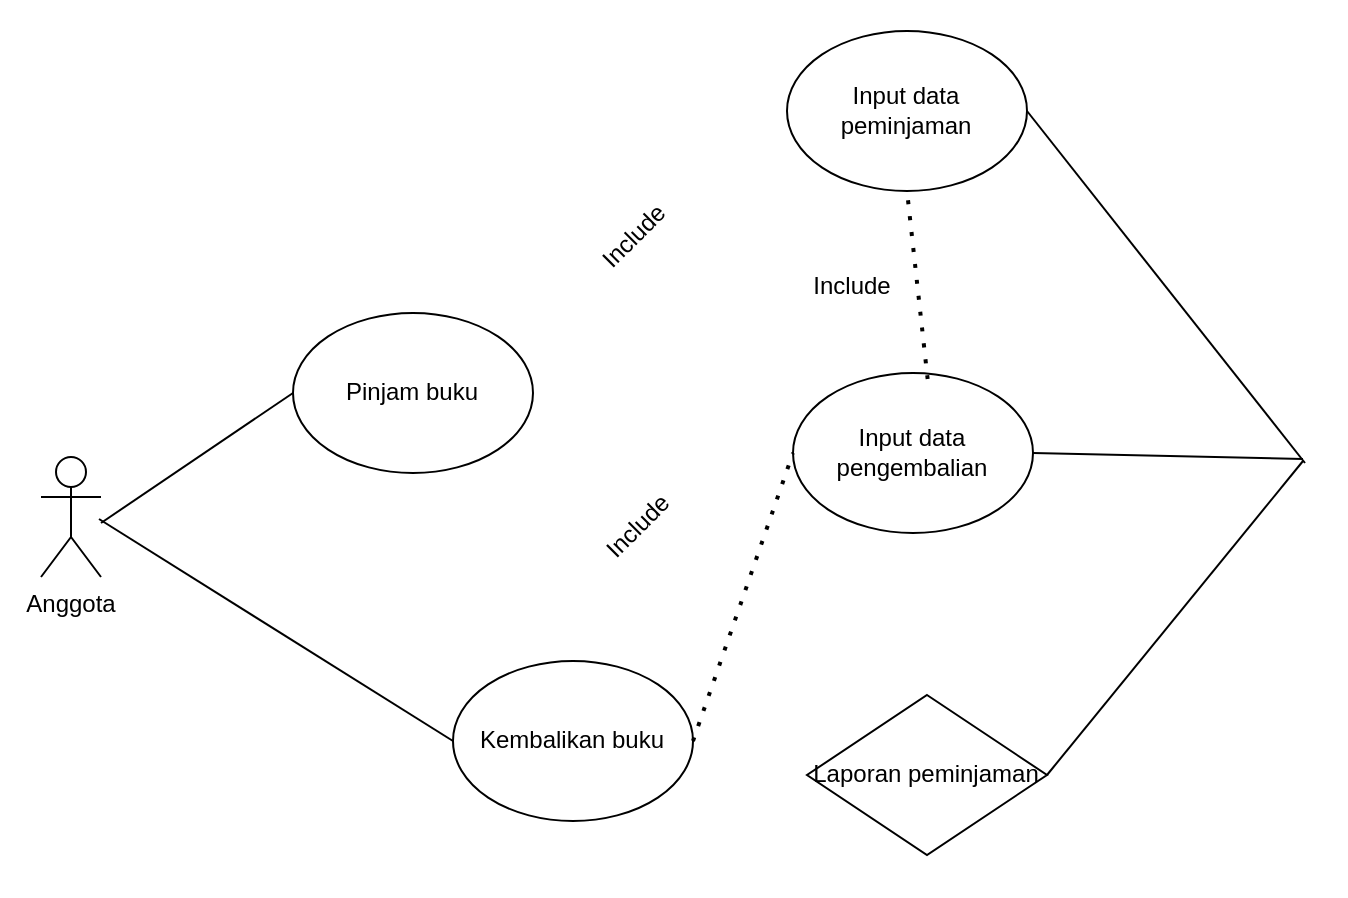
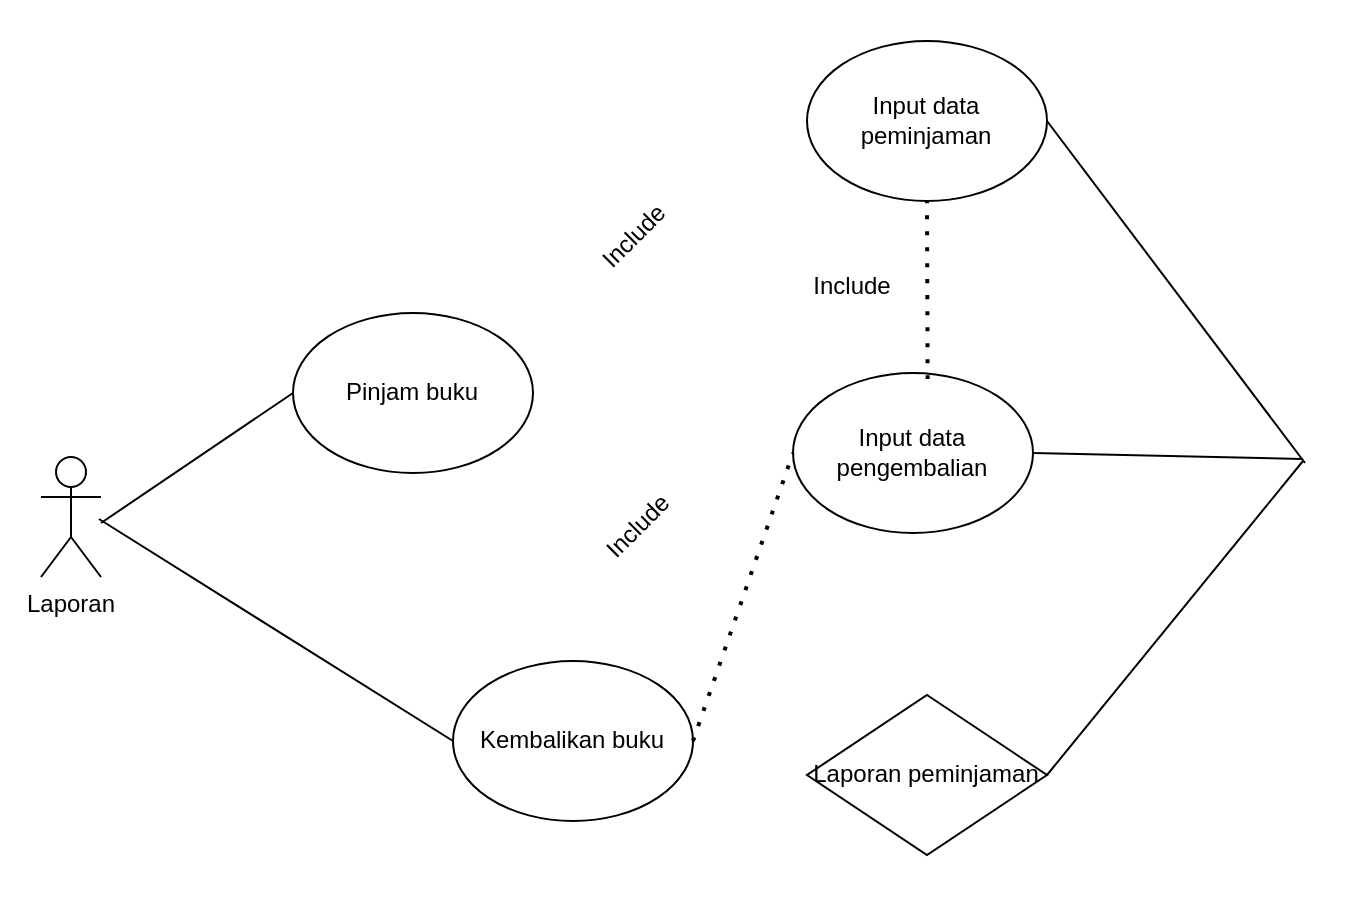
- <mxCell id="7" value="Input data peminjaman" style="ellipse;whiteSpace=wrap;html=1;" vertex="1" parent="1"><mxGeometry x="393" y="15" width="120" height="80" as="geometry" /></mxCell>
+ <mxCell id="7" value="Input data peminjaman" style="ellipse;whiteSpace=wrap;html=1;" vertex="1" parent="1"><mxGeometry x="403" y="20" width="120" height="80" as="geometry" /></mxCell>
- <mxCell id="2" value="Anggota" style="shape=umlActor;verticalLabelPosition=bottom;verticalAlign=top;html=1;outlineConnect=0;" vertex="1" parent="1"><mxGeometry x="20" y="228" width="30" height="60" as="geometry" /></mxCell>
+ <mxCell id="2" value="Laporan" style="shape=umlActor;verticalLabelPosition=bottom;verticalAlign=top;html=1;outlineConnect=0;" vertex="1" parent="1"><mxGeometry x="20" y="228" width="30" height="60" as="geometry" /></mxCell>
